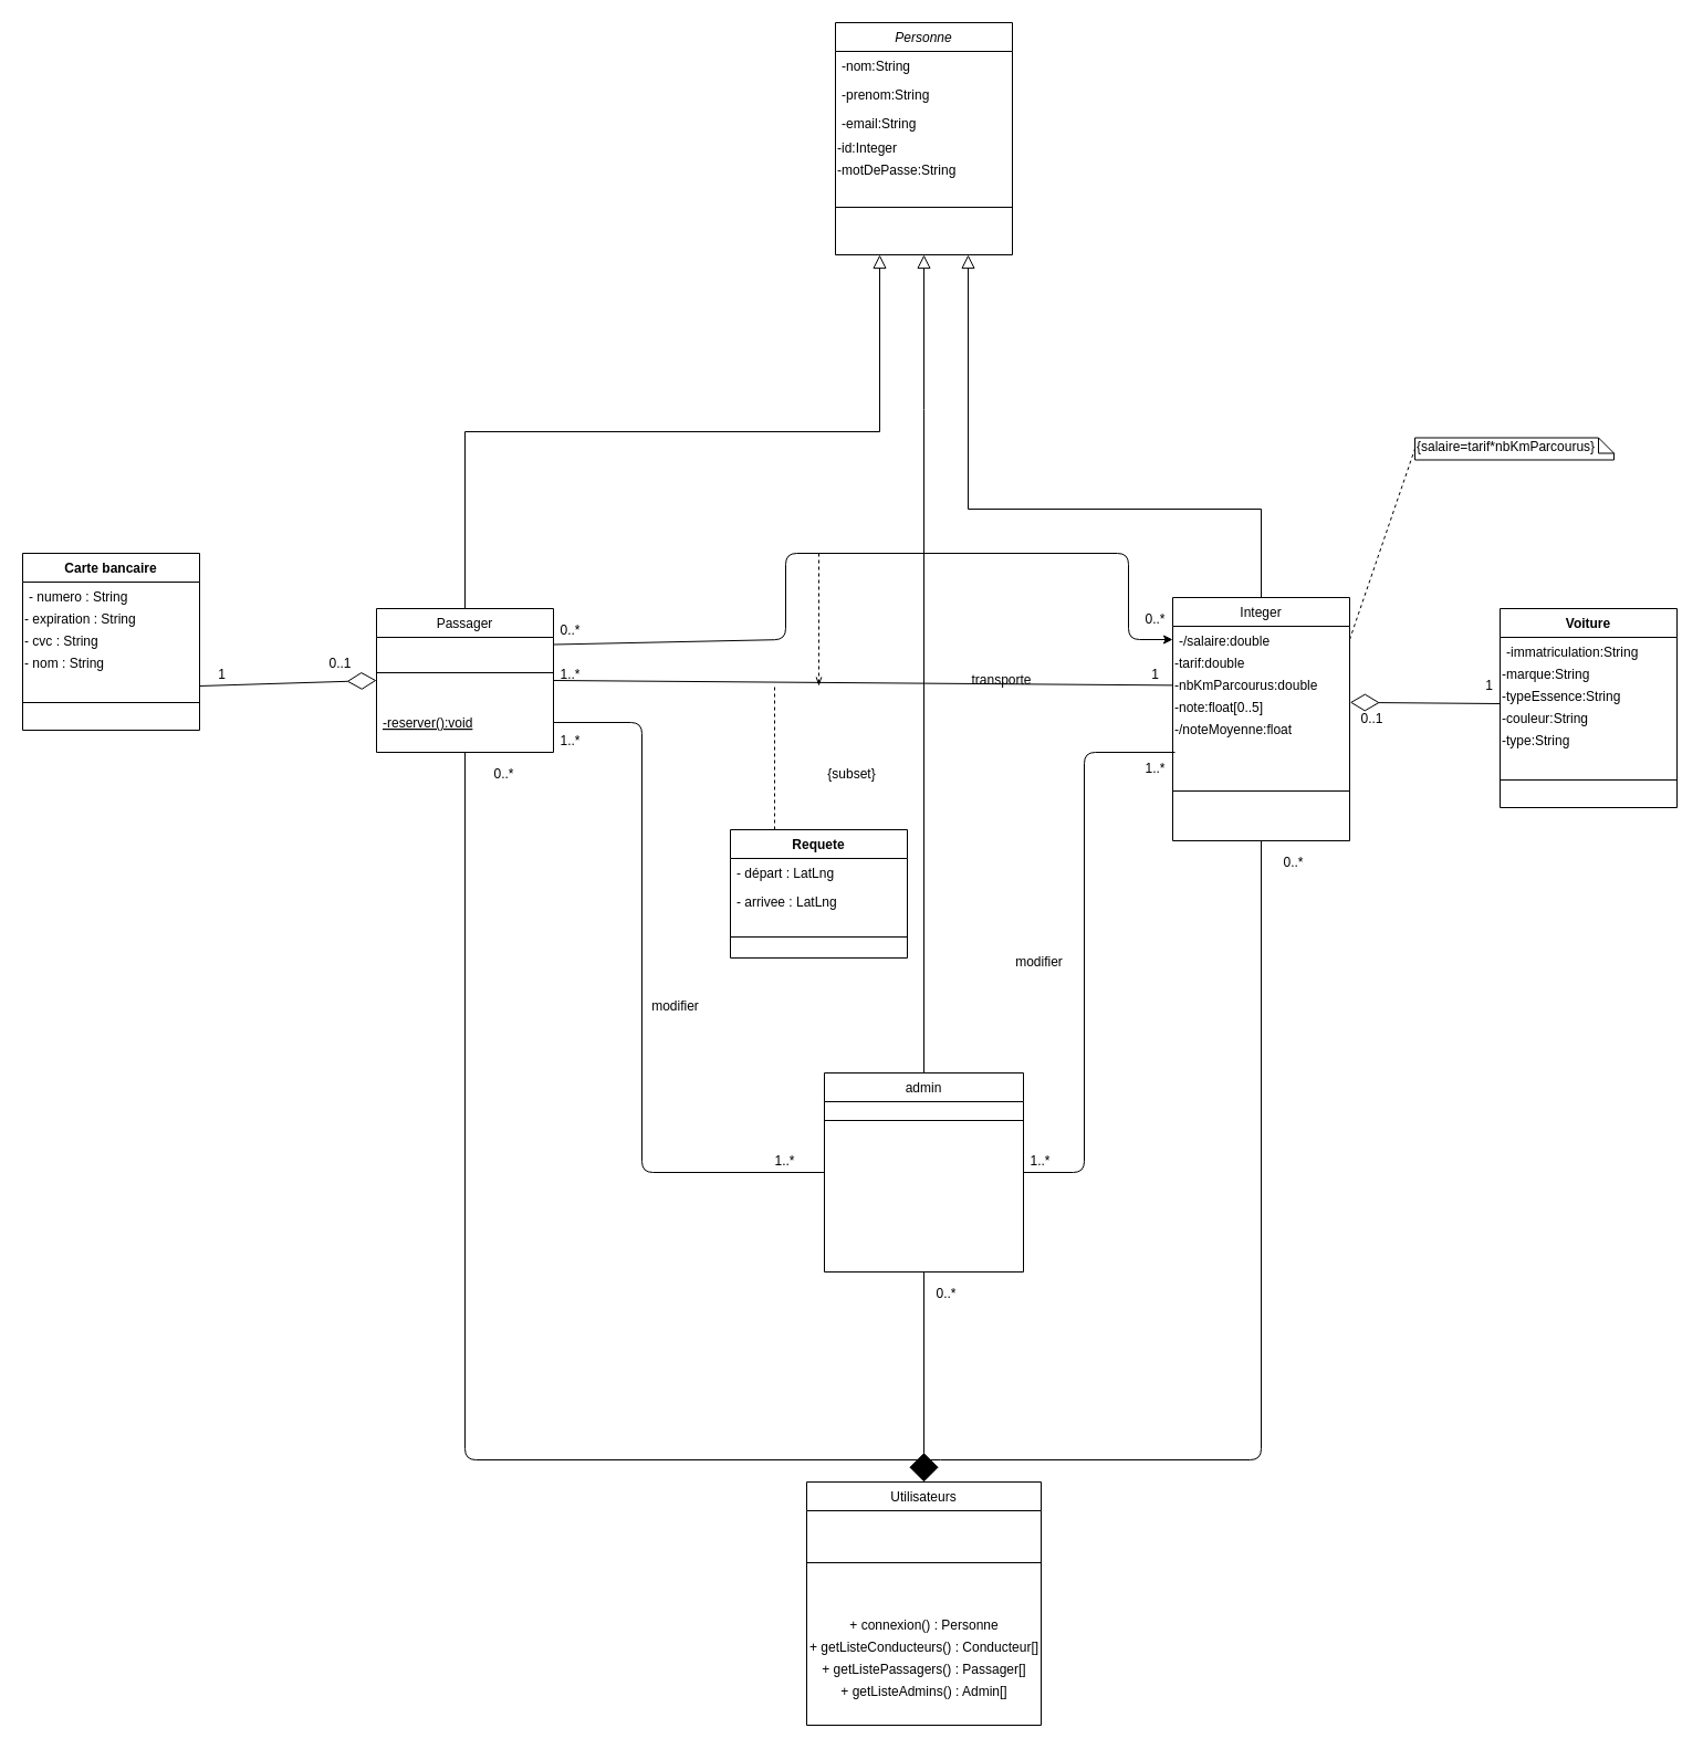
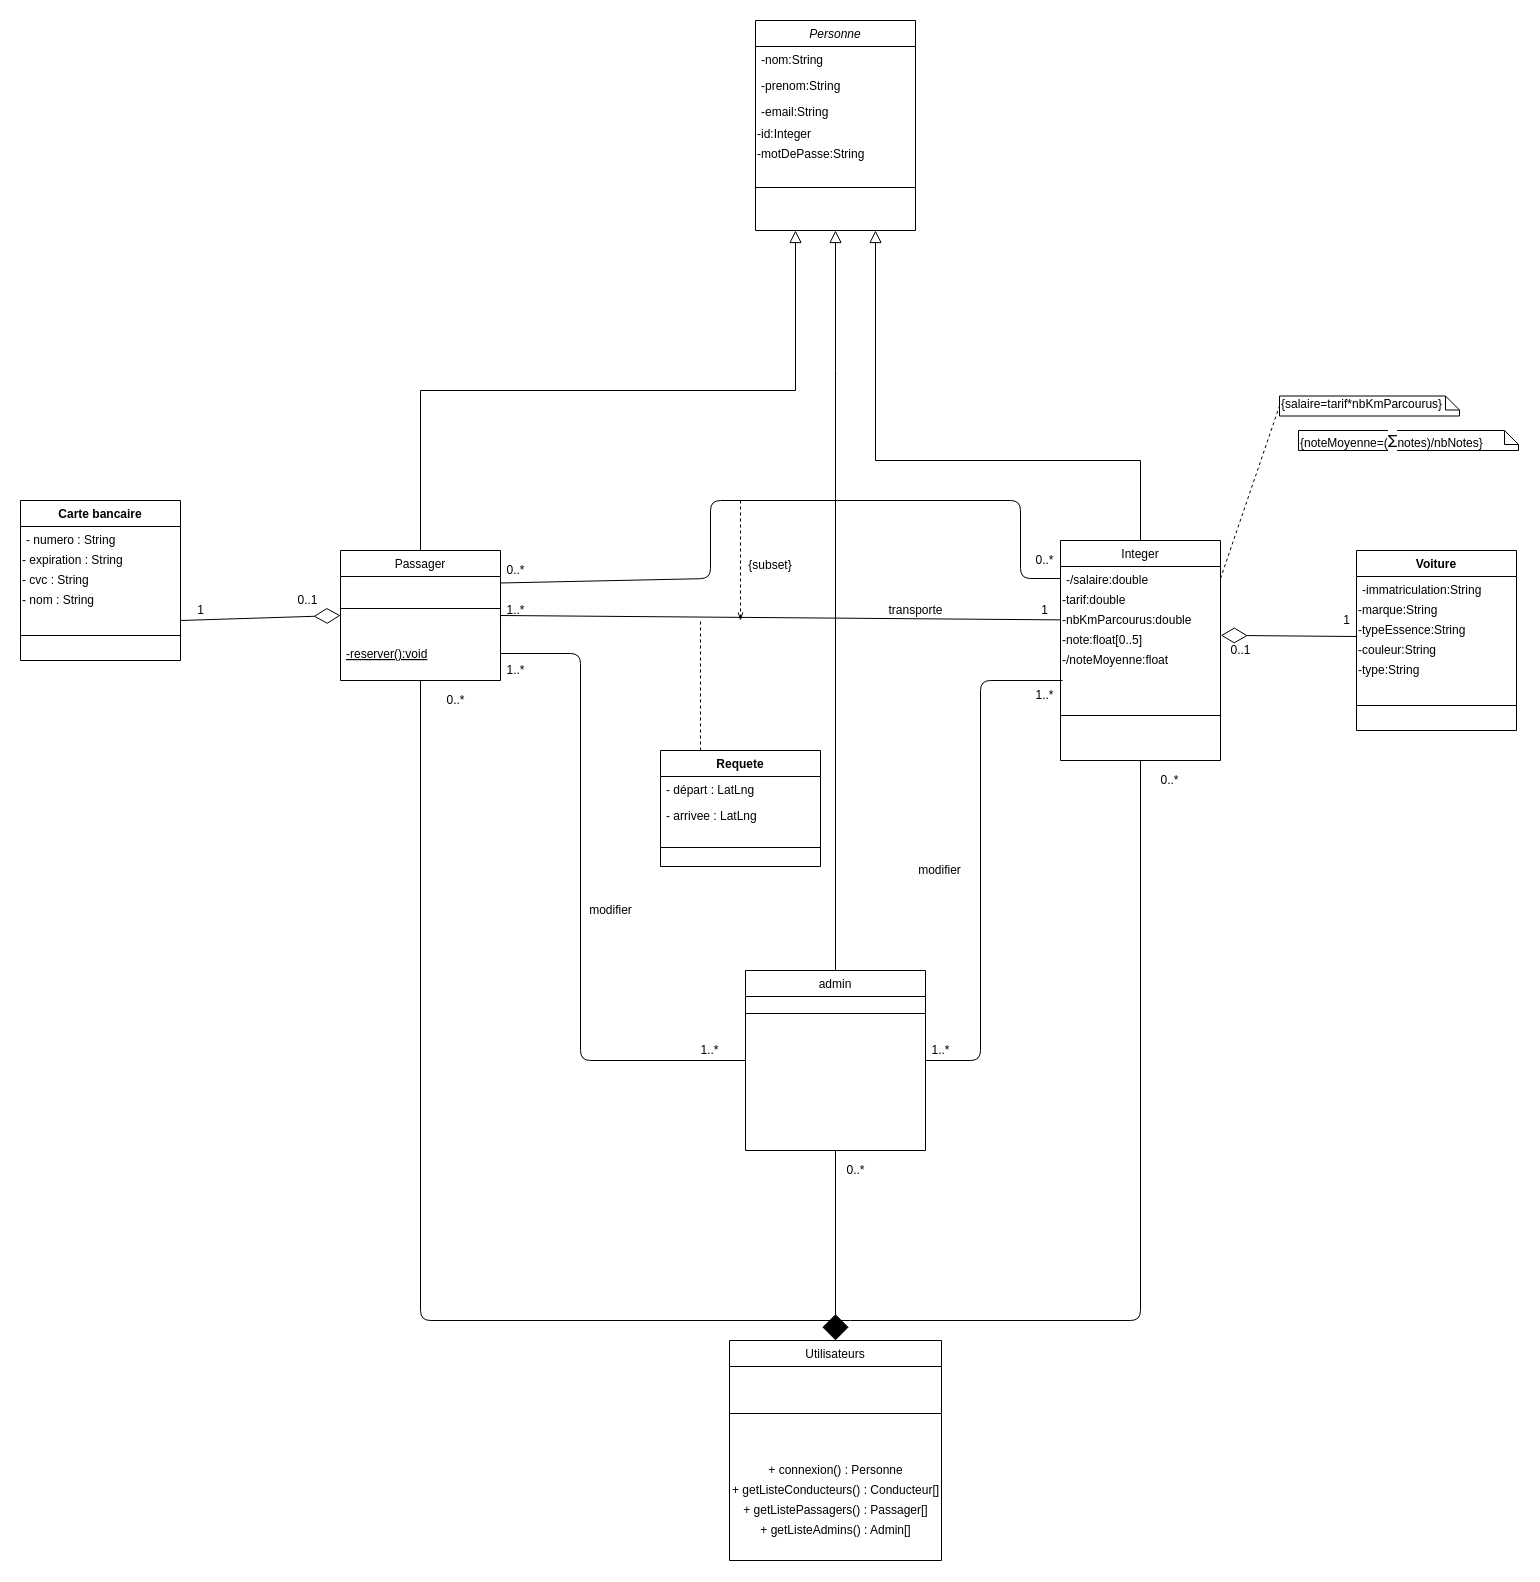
+ <mxCell id="52" value="{noteMoyenne=(&lt;span style=&quot;font-family: &amp;#34;whitney&amp;#34; , &amp;#34;helvetica neue&amp;#34; , &amp;#34;helvetica&amp;#34; , &amp;#34;arial&amp;#34; , sans-serif ; font-size: 16px ; background-color: rgb(255 , 255 , 255)&quot;&gt;Σ&lt;/span&gt;notes)/nbNotes}" style="shape=note;whiteSpace=wrap;html=1;size=14;verticalAlign=top;align=left;spacingTop=-6;" vertex="1" parent="1"><mxGeometry x="1298" y="430" width="220" height="20" as="geometry" /></mxCell>
- <mxCell id="30" value="" style="endArrow=classic;html=1;exitX=1;exitY=0.25;exitDx=0;exitDy=0;entryX=0;entryY=0.5;entryDx=0;entryDy=0;" edge="1" parent="1" source="56" target="17"><mxGeometry width="50" height="50" relative="1" as="geometry"><mxPoint x="1060" y="570" as="sourcePoint" /><mxPoint x="1210" y="400" as="targetPoint" /><Array as="points"><mxPoint x="710" y="578" /><mxPoint x="710" y="500" /><mxPoint x="1020" y="500" /><mxPoint x="1020" y="578" /></Array></mxGeometry></mxCell>
+ <mxCell id="30" value="" style="endArrow=none;html=1;exitX=1;exitY=0.25;exitDx=0;exitDy=0;entryX=0;entryY=0.5;entryDx=0;entryDy=0;" edge="1" parent="1" source="56" target="17"><mxGeometry width="50" height="50" relative="1" as="geometry"><mxPoint x="1060" y="570" as="sourcePoint" /><mxPoint x="1210" y="400" as="targetPoint" /><Array as="points"><mxPoint x="710" y="578" /><mxPoint x="710" y="500" /><mxPoint x="1020" y="500" /><mxPoint x="1020" y="578" /></Array></mxGeometry></mxCell>
- <mxCell id="39" value="transporte" style="text;html=1;align=center;verticalAlign=middle;resizable=0;points=[];autosize=1;" vertex="1" parent="1"><mxGeometry x="870" y="605" width="70" height="20" as="geometry" /></mxCell>
+ <mxCell id="39" value="transporte" style="text;html=1;align=center;verticalAlign=middle;resizable=0;points=[];autosize=1;" vertex="1" parent="1"><mxGeometry x="880" y="600" width="70" height="20" as="geometry" /></mxCell>
- <mxCell id="41" value="{subset}" style="text;html=1;strokeColor=none;fillColor=none;align=center;verticalAlign=middle;whiteSpace=wrap;rounded=0;" vertex="1" parent="1"><mxGeometry x="750" y="685" width="40" height="30" as="geometry" /></mxCell>
+ <mxCell id="41" value="{subset}" style="text;html=1;strokeColor=none;fillColor=none;align=center;verticalAlign=middle;whiteSpace=wrap;rounded=0;" vertex="1" parent="1"><mxGeometry x="750" y="550" width="40" height="30" as="geometry" /></mxCell>
